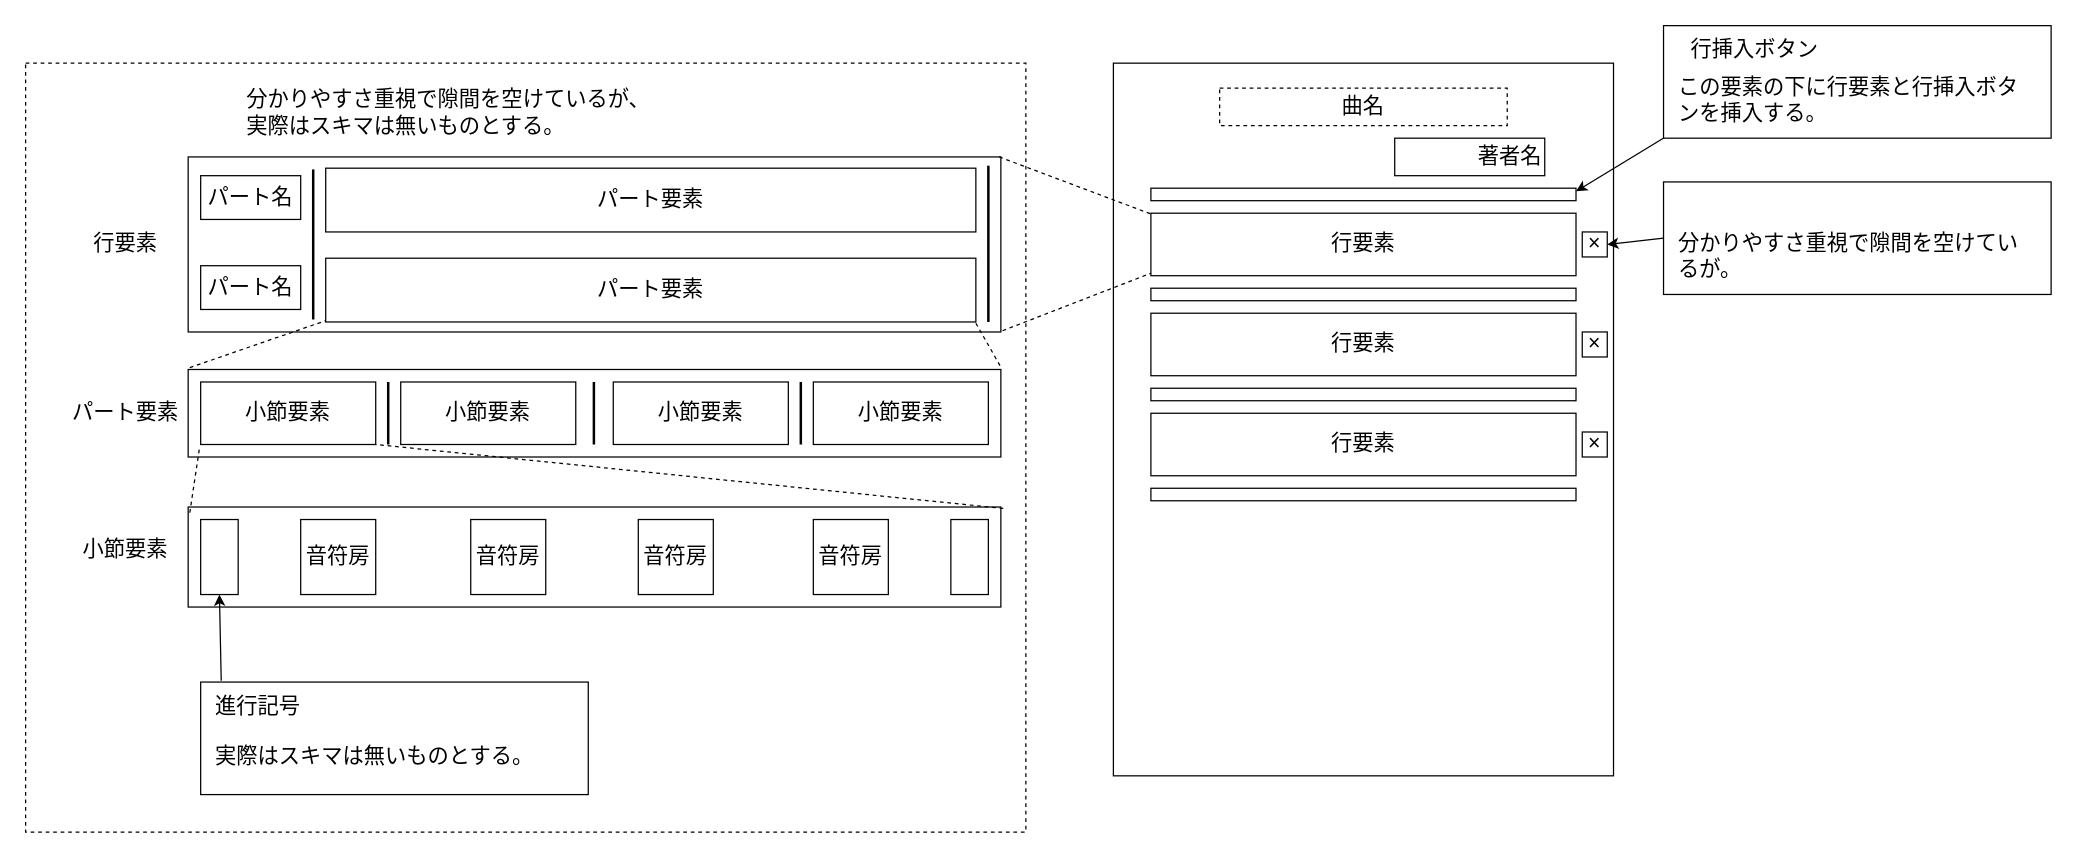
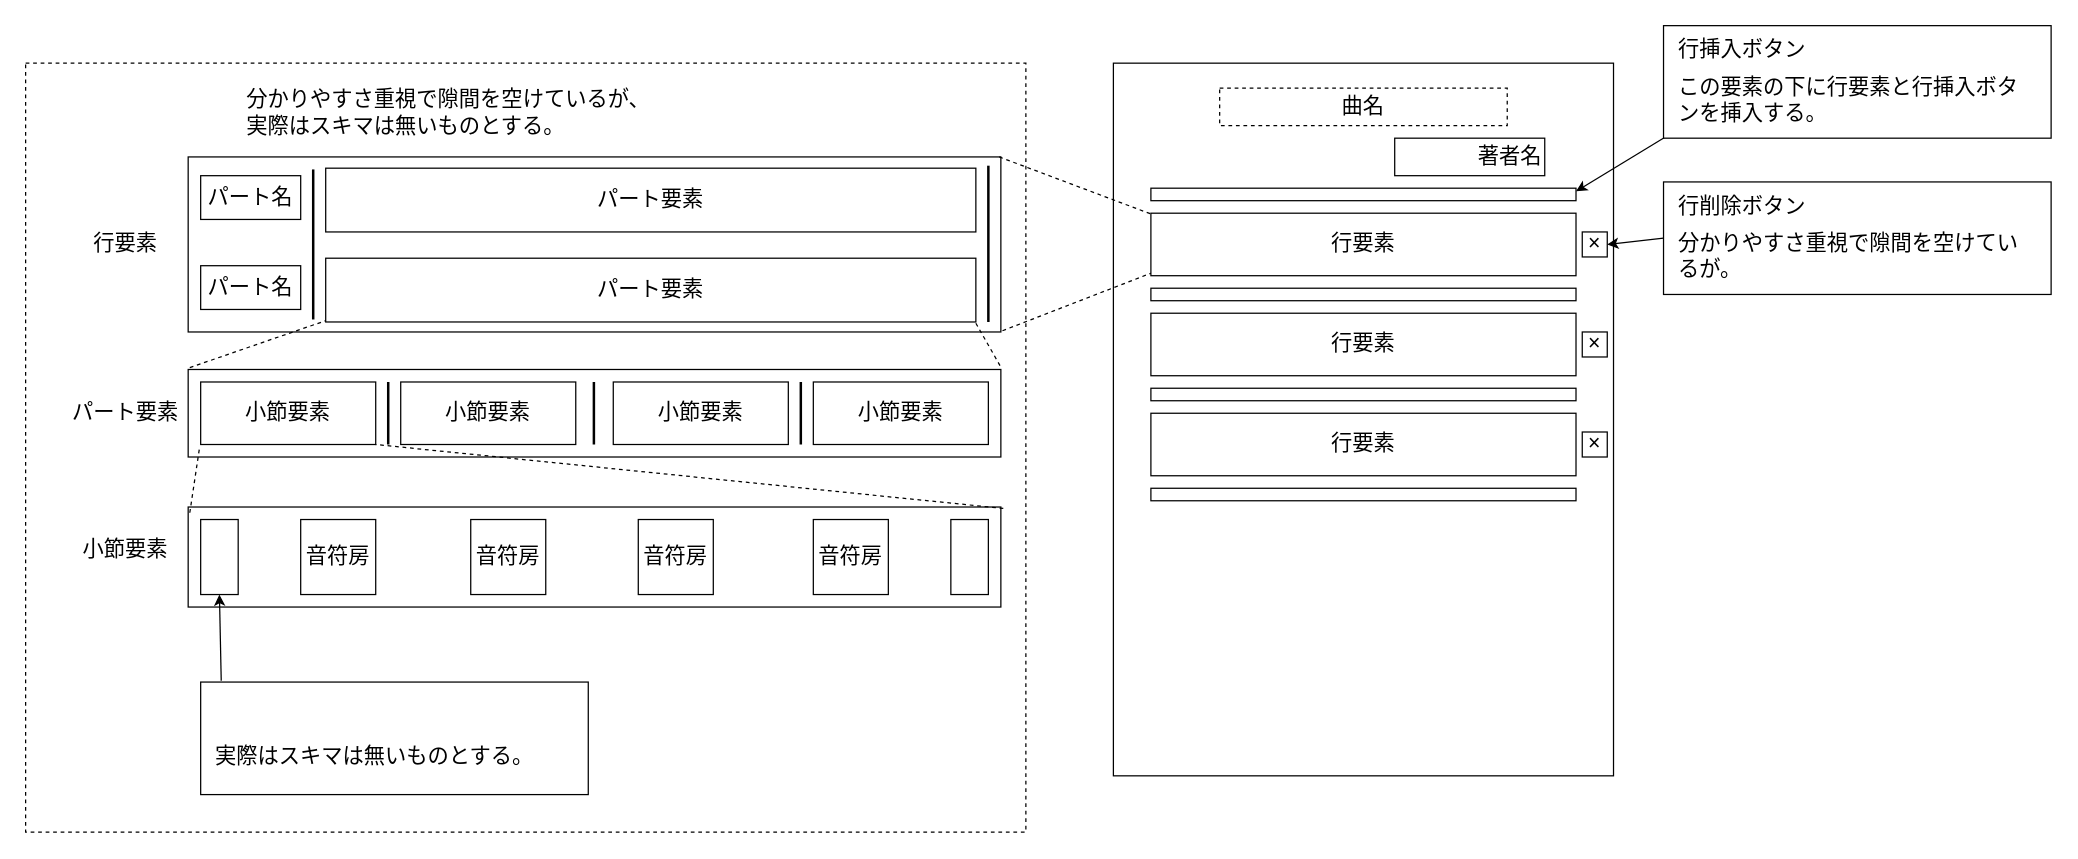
- <mxCell id="11" value="行挿入ボタン" style="text;html=1;strokeColor=none;fillColor=none;align=left;verticalAlign=middle;whiteSpace=wrap;rounded=0;fontSize=17;" parent="1" vertex="1"><mxGeometry x="1350" y="30" width="200" height="20" as="geometry" /></mxCell>
+ <mxCell id="11" value="行挿入ボタン" style="text;html=1;strokeColor=none;fillColor=none;align=left;verticalAlign=middle;whiteSpace=wrap;rounded=0;fontSize=17;" parent="1" vertex="1"><mxGeometry x="1340" y="30" width="200" height="20" as="geometry" /></mxCell>
+ <mxCell id="15" value="行削除ボタン" style="text;html=1;strokeColor=none;fillColor=none;align=left;verticalAlign=middle;whiteSpace=wrap;rounded=0;fontSize=17;" parent="1" vertex="1"><mxGeometry x="1340" y="155" width="200" height="20" as="geometry" /></mxCell>
- <mxCell id="50" value="進行記号" style="text;html=1;strokeColor=none;fillColor=none;align=left;verticalAlign=middle;whiteSpace=wrap;rounded=0;fontSize=17;" parent="1" vertex="1"><mxGeometry x="170" y="555" width="200" height="20" as="geometry" /></mxCell>
